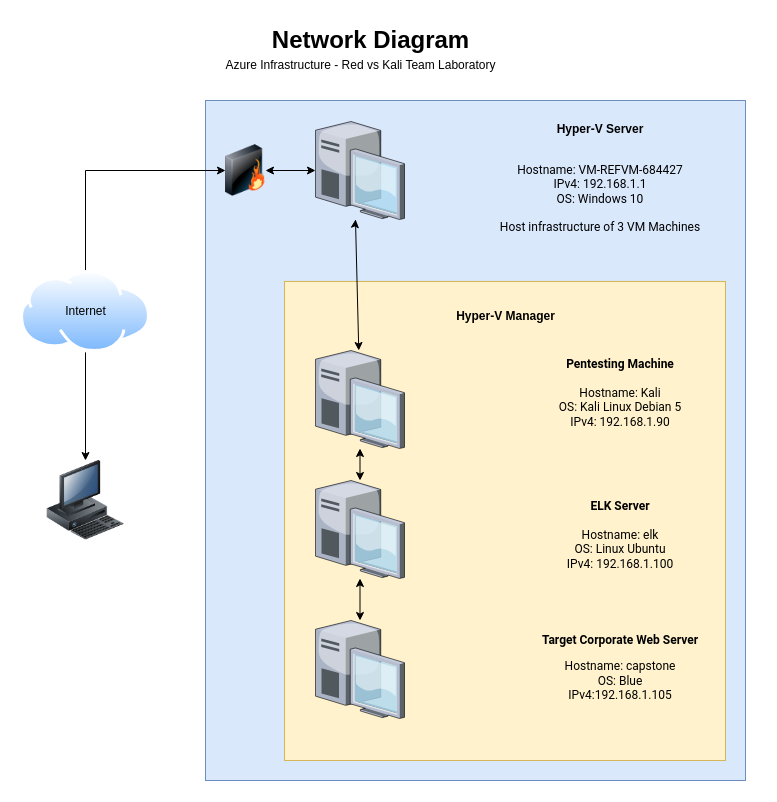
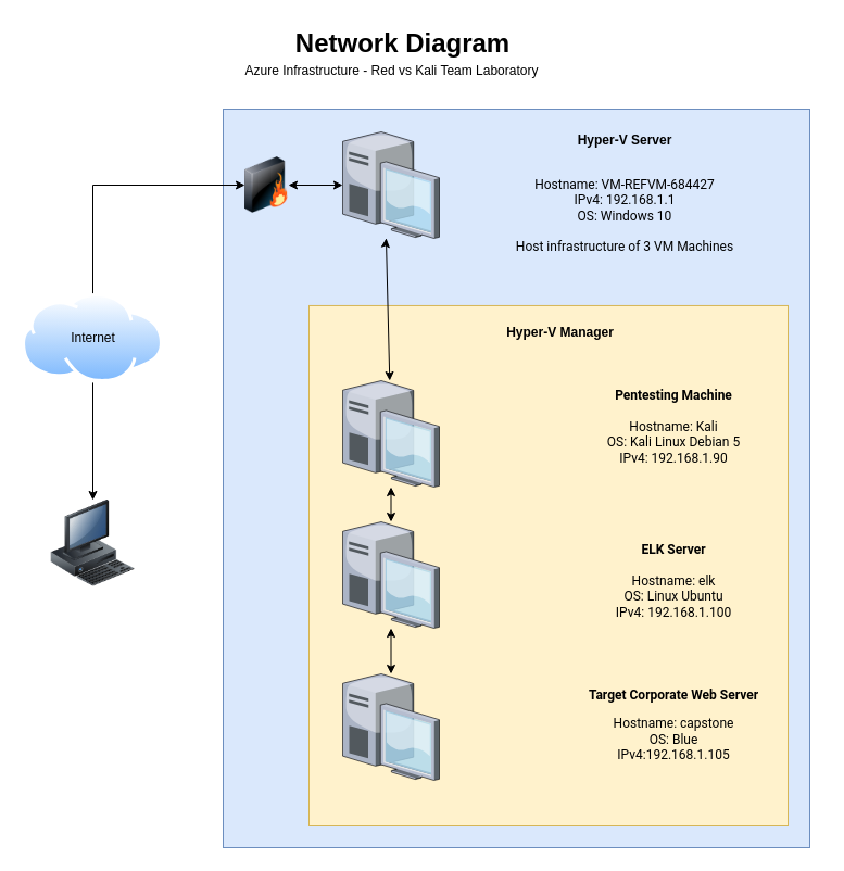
- <mxCell id="13" value="&lt;b&gt;Hyper-V Server&lt;/b&gt;&lt;br&gt;&lt;br&gt;&lt;p&gt;&lt;span style=&quot;font-size: 9pt; font-family: Roboto; font-variant-numeric: normal; font-variant-east-asian: normal;&quot;&gt;Hostname: VM-REFVM-684427&lt;br&gt;&lt;/span&gt;&lt;span style=&quot;font-family: Roboto; font-size: 9pt; background-color: initial;&quot;&gt;IPv4: 192.168.1.1&lt;br&gt;&lt;/span&gt;&lt;span style=&quot;background-color: initial; font-family: Roboto; font-size: 9pt;&quot;&gt;OS: Windows 10&lt;br&gt;&lt;br&gt;Host infrastructure of 3 VM Machines&lt;/span&gt;&lt;/p&gt;&lt;p&gt;&lt;span style=&quot;background-color: initial; font-family: Roboto; font-size: 9pt;&quot;&gt;&lt;br&gt;&lt;/span&gt;&lt;/p&gt;" style="text;html=1;strokeColor=none;fillColor=none;align=center;verticalAlign=top;whiteSpace=wrap;rounded=0;" parent="1" vertex="1"><mxGeometry x="465" y="115" width="270" height="110" as="geometry" /></mxCell>
+ <mxCell id="13" value="&lt;b&gt;Hyper-V Server&lt;/b&gt;&lt;br&gt;&lt;br&gt;&lt;p&gt;&lt;span style=&quot;font-size: 9pt; font-family: Roboto; font-variant-numeric: normal; font-variant-east-asian: normal;&quot;&gt;Hostname: VM-REFVM-684427&lt;br&gt;&lt;/span&gt;&lt;span style=&quot;font-family: Roboto; font-size: 9pt; background-color: initial;&quot;&gt;IPv4: 192.168.1.1&lt;br&gt;&lt;/span&gt;&lt;span style=&quot;background-color: initial; font-family: Roboto; font-size: 9pt;&quot;&gt;OS: Windows 10&lt;br&gt;&lt;br&gt;Host infrastructure of 3 VM Machines&lt;/span&gt;&lt;/p&gt;&lt;p&gt;&lt;span style=&quot;background-color: initial; font-family: Roboto; font-size: 9pt;&quot;&gt;&lt;br&gt;&lt;/span&gt;&lt;/p&gt;" style="text;html=1;strokeColor=none;fillColor=none;align=center;verticalAlign=top;whiteSpace=wrap;rounded=0;" parent="1" vertex="1"><mxGeometry x="440" y="115" width="270" height="110" as="geometry" /></mxCell>
- <mxCell id="19" value="&lt;b&gt;Hyper-V Manager&lt;/b&gt;" style="text;html=1;align=center;verticalAlign=middle;resizable=0;points=[];autosize=1;strokeColor=none;fillColor=none;" parent="1" vertex="1"><mxGeometry x="445" y="300.95" width="120" height="30" as="geometry" /></mxCell>
+ <mxCell id="19" value="&lt;b&gt;Hyper-V Manager&lt;/b&gt;" style="text;html=1;align=center;verticalAlign=middle;resizable=0;points=[];autosize=1;strokeColor=none;fillColor=none;" parent="1" vertex="1"><mxGeometry x="455" y="290.95" width="120" height="30" as="geometry" /></mxCell>
